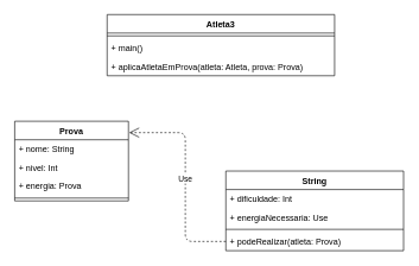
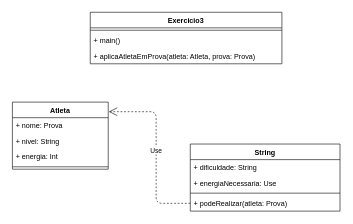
- <mxCell id="13" value="Atleta3" style="swimlane;fontStyle=1;align=center;verticalAlign=top;childLayout=stackLayout;horizontal=1;startSize=26;horizontalStack=0;resizeParent=1;resizeParentMax=0;resizeLast=0;collapsible=1;marginBottom=0;" vertex="1" parent="1"><mxGeometry x="150" y="20" width="320" height="86" as="geometry" /></mxCell>
+ <mxCell id="13" value="Exercicio3" style="swimlane;fontStyle=1;align=center;verticalAlign=top;childLayout=stackLayout;horizontal=1;startSize=26;horizontalStack=0;resizeParent=1;resizeParentMax=0;resizeLast=0;collapsible=1;marginBottom=0;" vertex="1" parent="1"><mxGeometry x="150" y="20" width="320" height="86" as="geometry" /></mxCell>
- <mxCell id="2" value="Prova" style="swimlane;fontStyle=1;align=center;verticalAlign=top;childLayout=stackLayout;horizontal=1;startSize=26;horizontalStack=0;resizeParent=1;resizeParentMax=0;resizeLast=0;collapsible=1;marginBottom=0;" vertex="1" parent="1"><mxGeometry x="20" y="170" width="160" height="112" as="geometry" /></mxCell>
+ <mxCell id="2" value="Atleta" style="swimlane;fontStyle=1;align=center;verticalAlign=top;childLayout=stackLayout;horizontal=1;startSize=26;horizontalStack=0;resizeParent=1;resizeParentMax=0;resizeLast=0;collapsible=1;marginBottom=0;" vertex="1" parent="1"><mxGeometry x="20" y="170" width="160" height="112" as="geometry" /></mxCell>
- <mxCell id="3" value="+ nome: String" style="text;strokeColor=none;fillColor=none;align=left;verticalAlign=top;spacingLeft=4;spacingRight=4;overflow=hidden;rotatable=0;points=[[0,0.5],[1,0.5]];portConstraint=eastwest;" vertex="1" parent="2"><mxGeometry y="26" width="160" height="26" as="geometry" /></mxCell>
+ <mxCell id="3" value="+ nome: Prova" style="text;strokeColor=none;fillColor=none;align=left;verticalAlign=top;spacingLeft=4;spacingRight=4;overflow=hidden;rotatable=0;points=[[0,0.5],[1,0.5]];portConstraint=eastwest;" vertex="1" parent="2"><mxGeometry y="26" width="160" height="26" as="geometry" /></mxCell>
- <mxCell id="4" value="+ nivel: Int" style="text;strokeColor=none;fillColor=none;align=left;verticalAlign=top;spacingLeft=4;spacingRight=4;overflow=hidden;rotatable=0;points=[[0,0.5],[1,0.5]];portConstraint=eastwest;" vertex="1" parent="2"><mxGeometry y="52" width="160" height="26" as="geometry" /></mxCell>
+ <mxCell id="4" value="+ nivel: String" style="text;strokeColor=none;fillColor=none;align=left;verticalAlign=top;spacingLeft=4;spacingRight=4;overflow=hidden;rotatable=0;points=[[0,0.5],[1,0.5]];portConstraint=eastwest;" vertex="1" parent="2"><mxGeometry y="52" width="160" height="26" as="geometry" /></mxCell>
- <mxCell id="5" value="+ energia: Prova" style="text;strokeColor=none;fillColor=none;align=left;verticalAlign=top;spacingLeft=4;spacingRight=4;overflow=hidden;rotatable=0;points=[[0,0.5],[1,0.5]];portConstraint=eastwest;" vertex="1" parent="2"><mxGeometry y="78" width="160" height="26" as="geometry" /></mxCell>
+ <mxCell id="5" value="+ energia: Int" style="text;strokeColor=none;fillColor=none;align=left;verticalAlign=top;spacingLeft=4;spacingRight=4;overflow=hidden;rotatable=0;points=[[0,0.5],[1,0.5]];portConstraint=eastwest;" vertex="1" parent="2"><mxGeometry y="78" width="160" height="26" as="geometry" /></mxCell>
- <mxCell id="8" value="+ dificuldade: Int" style="text;strokeColor=none;fillColor=none;align=left;verticalAlign=top;spacingLeft=4;spacingRight=4;overflow=hidden;rotatable=0;points=[[0,0.5],[1,0.5]];portConstraint=eastwest;" vertex="1" parent="7"><mxGeometry y="26" width="250" height="26" as="geometry" /></mxCell>
+ <mxCell id="8" value="+ dificuldade: String" style="text;strokeColor=none;fillColor=none;align=left;verticalAlign=top;spacingLeft=4;spacingRight=4;overflow=hidden;rotatable=0;points=[[0,0.5],[1,0.5]];portConstraint=eastwest;" vertex="1" parent="7"><mxGeometry y="26" width="250" height="26" as="geometry" /></mxCell>
